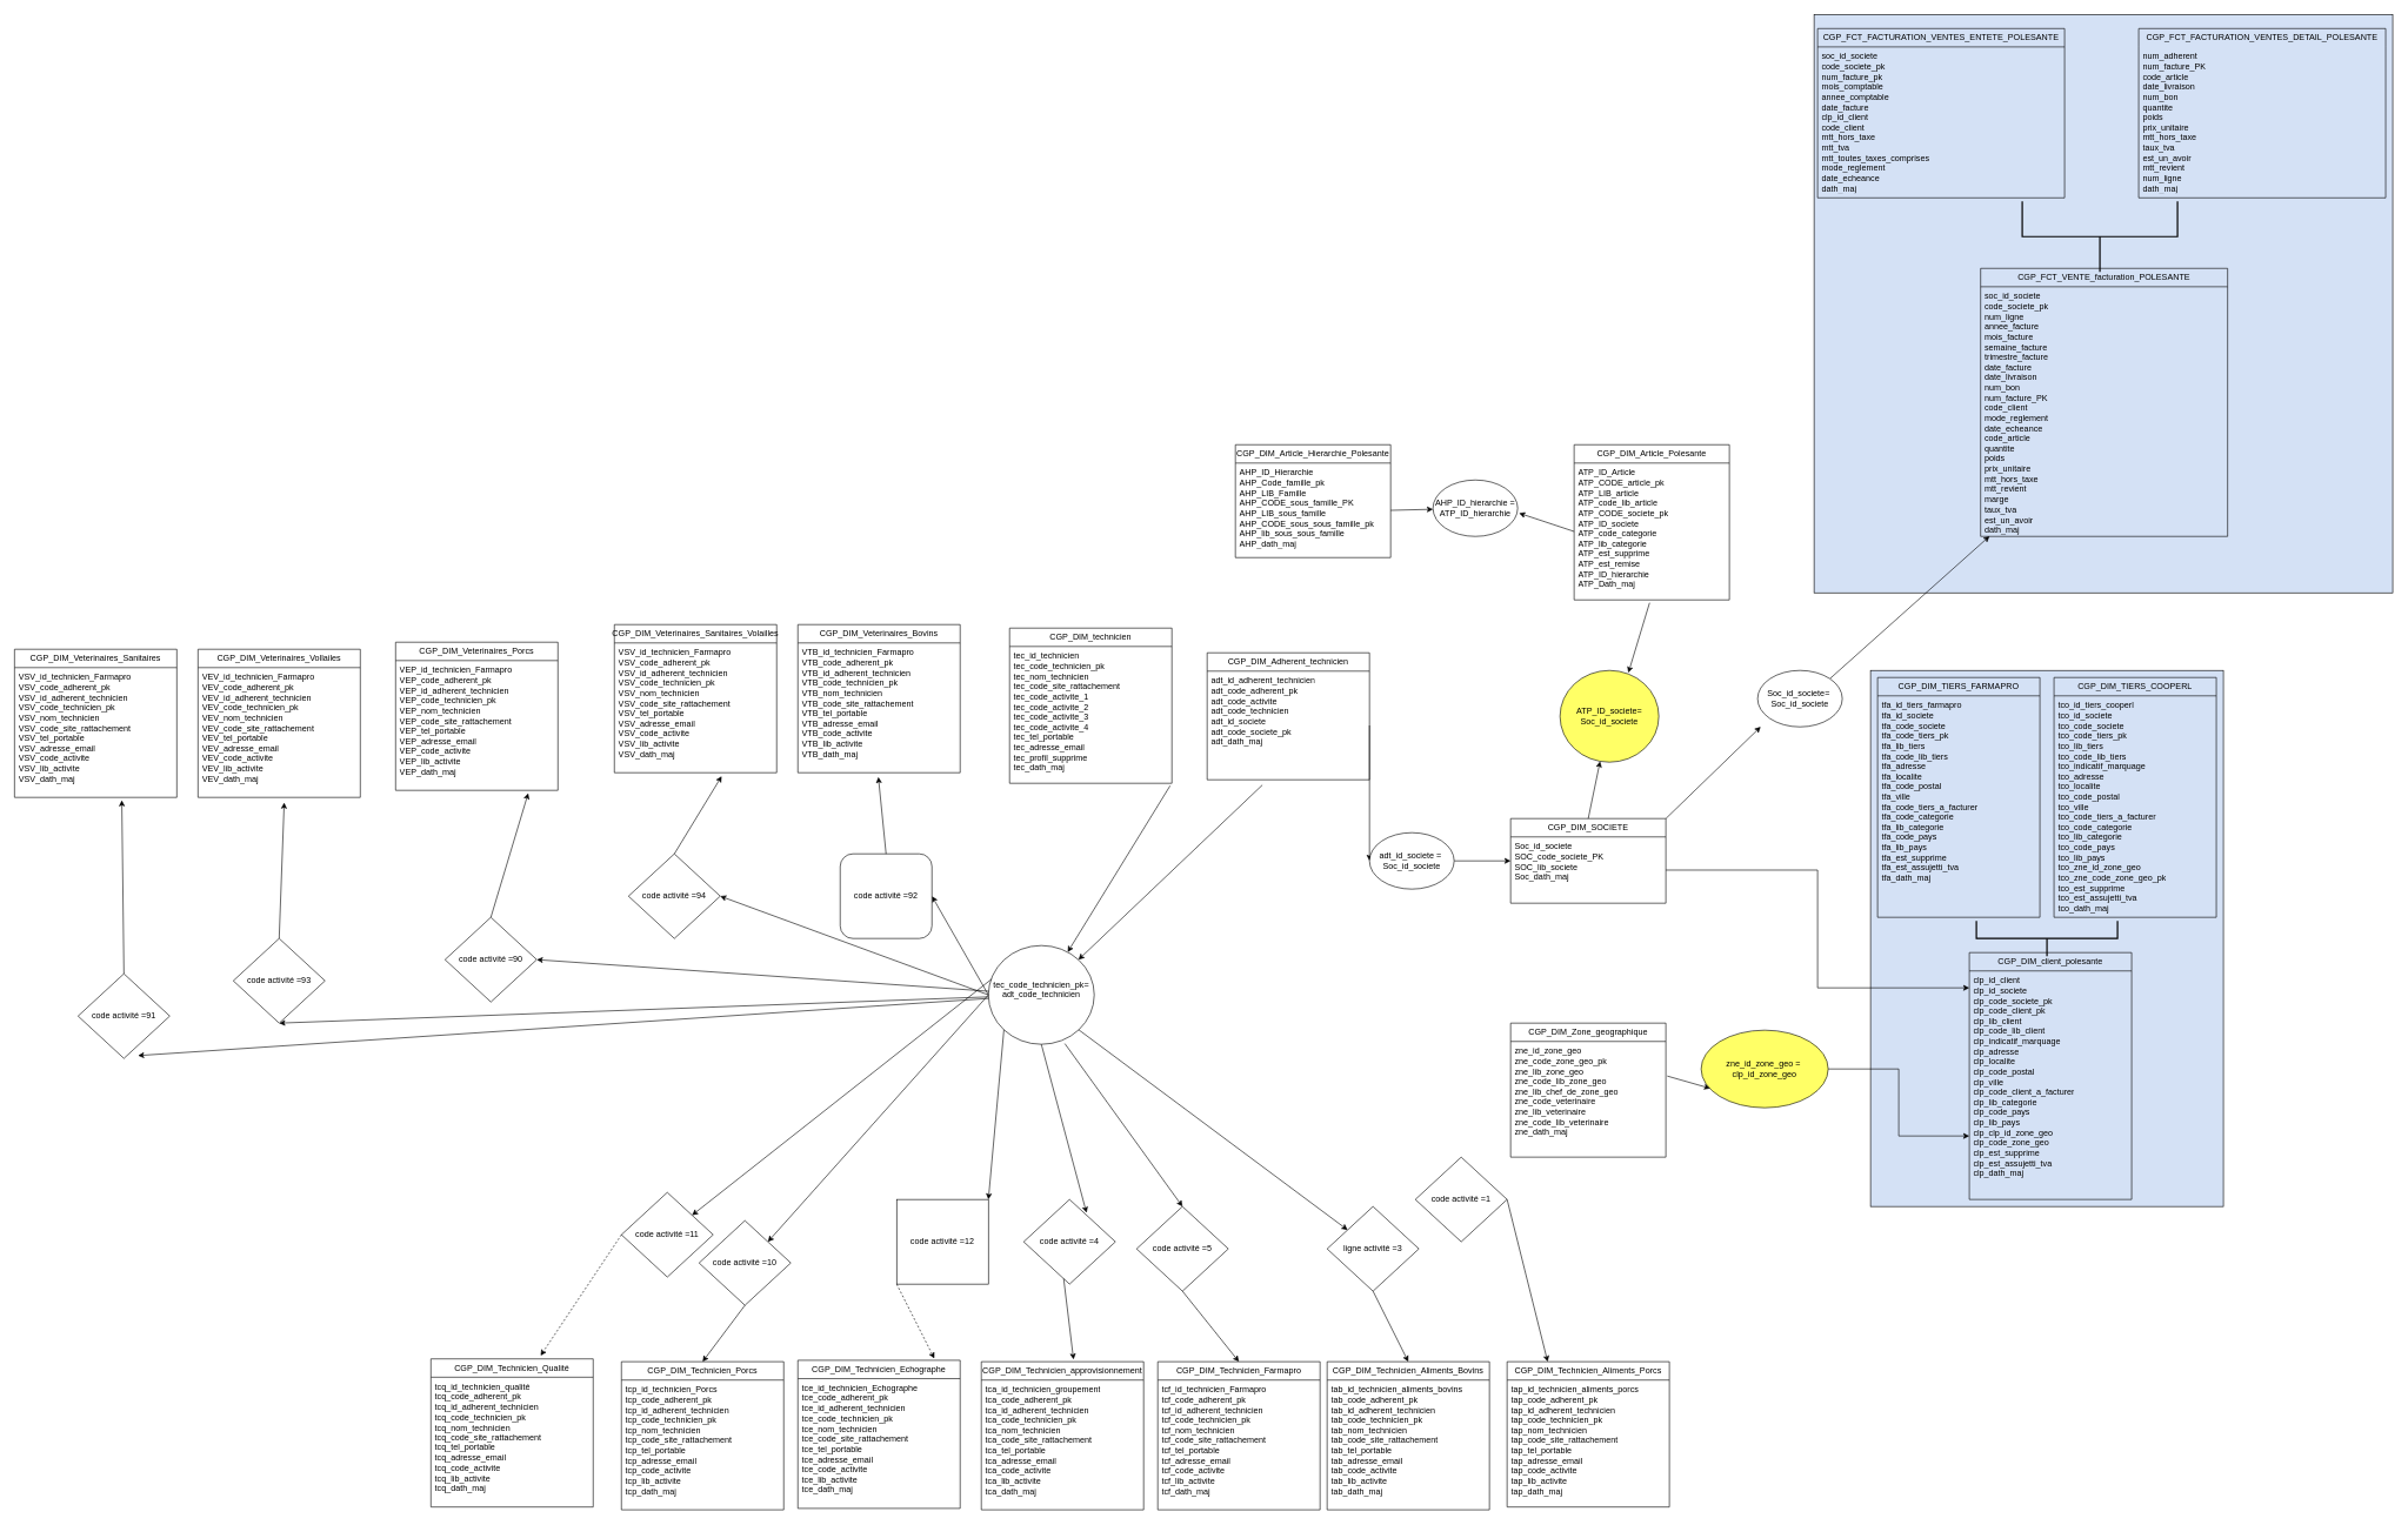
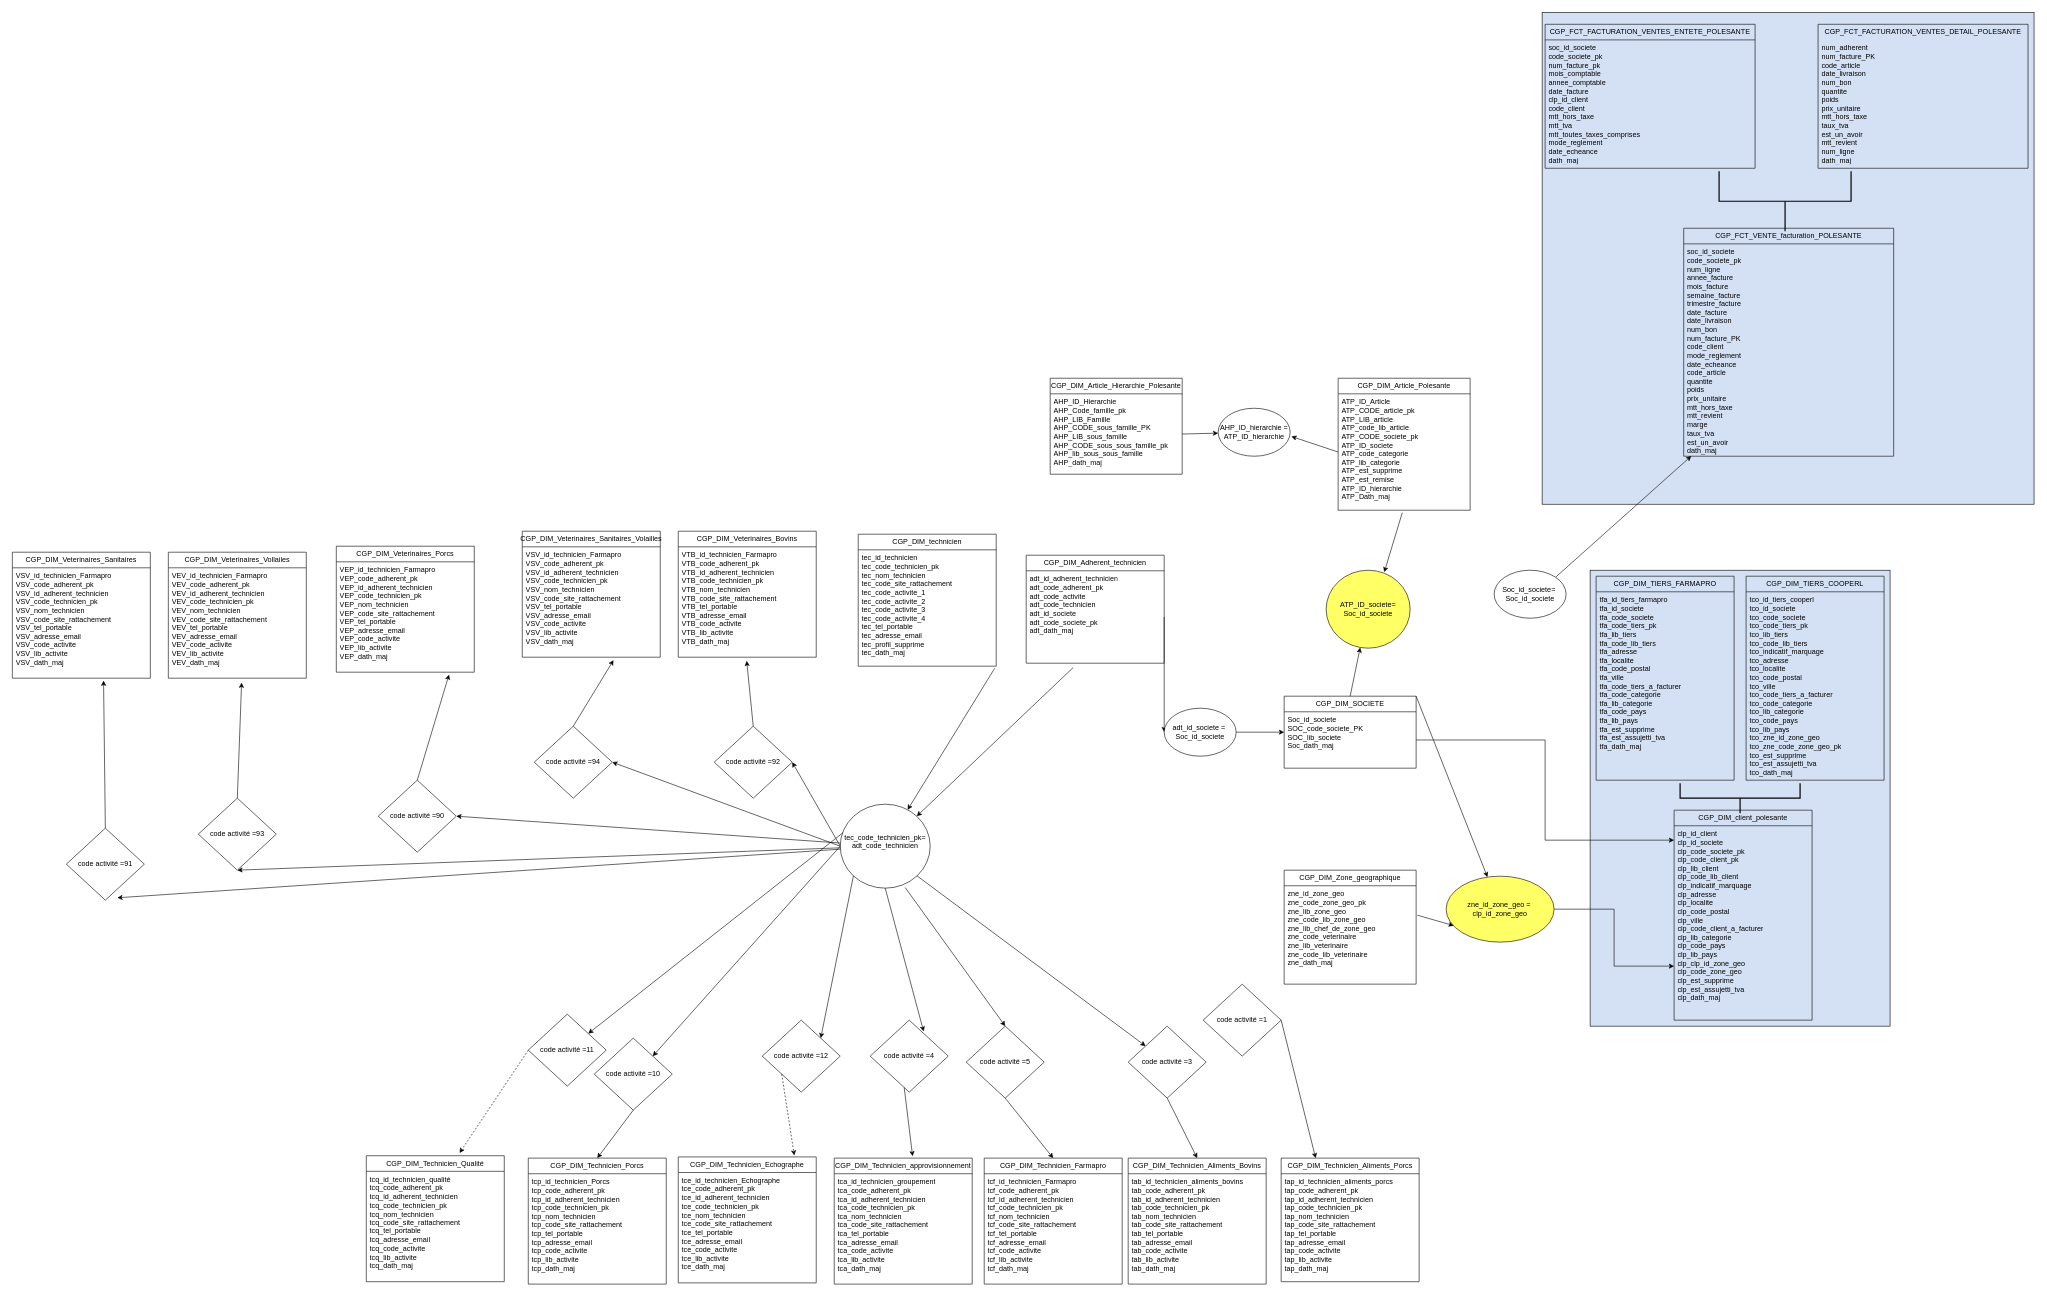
- <mxCell id="48" value="" style="endArrow=classic;html=1;rounded=0;exitX=1;exitY=0;exitDx=0;exitDy=0;entryX=0.036;entryY=0.999;entryDx=0;entryDy=0;entryPerimeter=0;" parent="1" source="8" target="49" edge="1"><mxGeometry width="50" height="50" relative="1" as="geometry"><mxPoint x="2360" y="1160" as="sourcePoint" /><mxPoint x="2819" y="760" as="targetPoint" /></mxGeometry></mxCell>
+ <mxCell id="48" value="" style="endArrow=classic;html=1;rounded=0;exitX=1;exitY=0;exitDx=0;exitDy=0;" parent="1" source="8" target="36" edge="1"><mxGeometry width="50" height="50" relative="1" as="geometry"><mxPoint x="2360" y="1160" as="sourcePoint" /><mxPoint x="2819" y="760" as="targetPoint" /></mxGeometry></mxCell>
- <mxCell id="94" value="code activité =92" style="whiteSpace=wrap;html=1;rounded=1;" parent="1" vertex="1"><mxGeometry x="1190" y="1210" width="130" height="120" as="geometry" /></mxCell>
+ <mxCell id="94" value="code activité =92" style="rhombus;whiteSpace=wrap;html=1;" parent="1" vertex="1"><mxGeometry x="1190" y="1210" width="130" height="120" as="geometry" /></mxCell>
- <mxCell id="75" value="code activité =12" style="whiteSpace=wrap;html=1;rounded=0;" parent="1" vertex="1"><mxGeometry x="1270" y="1700" width="130" height="120" as="geometry" /></mxCell>
+ <mxCell id="75" value="code activité =12" style="rhombus;whiteSpace=wrap;html=1;" parent="1" vertex="1"><mxGeometry x="1270" y="1700" width="130" height="120" as="geometry" /></mxCell>
- <mxCell id="65" value="ligne activité =3" style="rhombus;whiteSpace=wrap;html=1;" parent="1" vertex="1"><mxGeometry x="1880" y="1710" width="130" height="120" as="geometry" /></mxCell>
+ <mxCell id="65" value="code activité =3" style="rhombus;whiteSpace=wrap;html=1;" parent="1" vertex="1"><mxGeometry x="1880" y="1710" width="130" height="120" as="geometry" /></mxCell>
